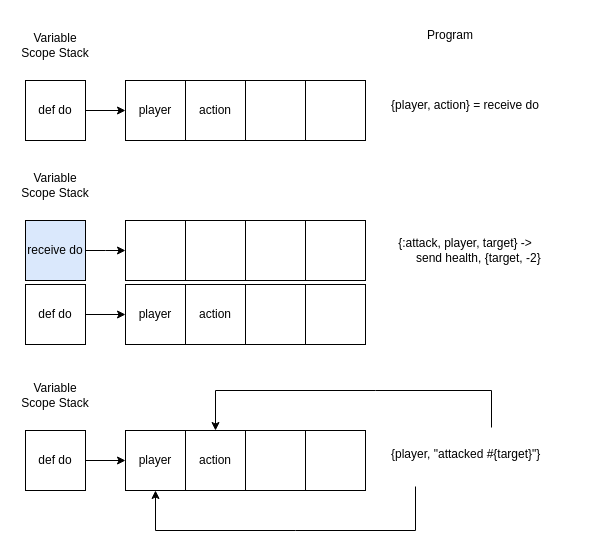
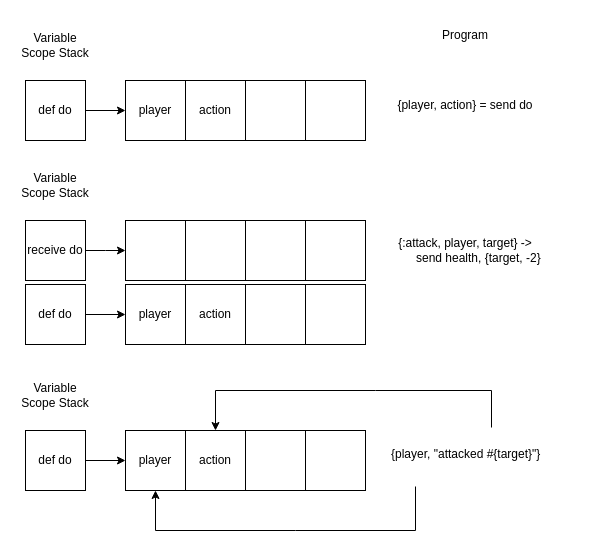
- <mxCell id="22" value="Program" style="text;html=1;align=center;verticalAlign=middle;whiteSpace=wrap;rounded=0;" vertex="1" parent="1"><mxGeometry x="420" y="20" width="60" height="30" as="geometry" /></mxCell>
+ <mxCell id="22" value="Program" style="text;html=1;align=center;verticalAlign=middle;whiteSpace=wrap;rounded=0;" vertex="1" parent="1"><mxGeometry x="435" y="20" width="60" height="30" as="geometry" /></mxCell>
- <mxCell id="23" value="{player, action} = receive do" style="text;html=1;align=center;verticalAlign=middle;whiteSpace=wrap;rounded=0;" vertex="1" parent="1"><mxGeometry x="370" y="90" width="190" height="30" as="geometry" /></mxCell>
+ <mxCell id="23" value="{player, action} = send do" style="text;html=1;align=center;verticalAlign=middle;whiteSpace=wrap;rounded=0;" vertex="1" parent="1"><mxGeometry x="370" y="90" width="190" height="30" as="geometry" /></mxCell>
- <mxCell id="17" value="receive do" style="rounded=0;whiteSpace=wrap;html=1;fillColor=#dae8fc;" vertex="1" parent="1"><mxGeometry x="25" y="220" width="60" height="60" as="geometry" /></mxCell>
+ <mxCell id="17" value="receive do" style="rounded=0;whiteSpace=wrap;html=1;" vertex="1" parent="1"><mxGeometry x="25" y="220" width="60" height="60" as="geometry" /></mxCell>
